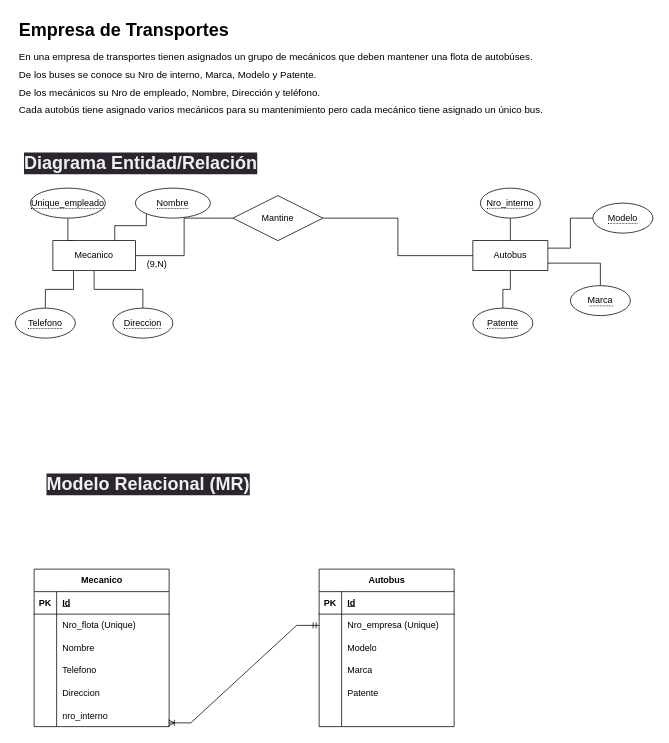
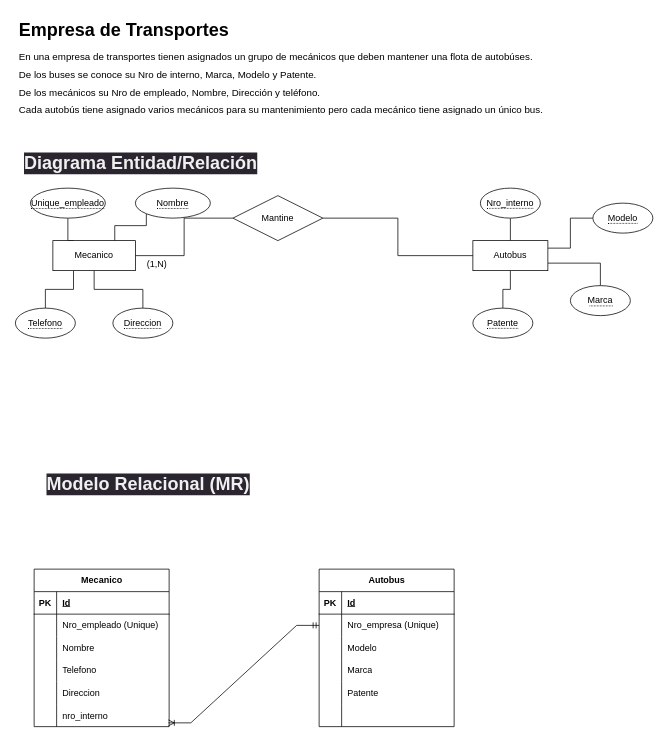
- <mxCell id="23" value="(9,N)" style="text;html=1;strokeColor=none;fillColor=none;align=center;verticalAlign=middle;whiteSpace=wrap;rounded=0;" parent="1" vertex="1"><mxGeometry x="179" y="336" width="60" height="30" as="geometry" /></mxCell>
+ <mxCell id="23" value="(1,N)" style="text;html=1;strokeColor=none;fillColor=none;align=center;verticalAlign=middle;whiteSpace=wrap;rounded=0;" parent="1" vertex="1"><mxGeometry x="179" y="336" width="60" height="30" as="geometry" /></mxCell>
- <mxCell id="33" value="Nro_flota (Unique)" style="shape=partialRectangle;connectable=0;fillColor=none;top=0;left=0;bottom=0;right=0;align=left;spacingLeft=6;overflow=hidden;whiteSpace=wrap;html=1;" parent="31" vertex="1"><mxGeometry x="30" width="150" height="30" as="geometry"><mxRectangle width="150" height="30" as="alternateBounds" /></mxGeometry></mxCell>
+ <mxCell id="33" value="Nro_empleado (Unique)" style="shape=partialRectangle;connectable=0;fillColor=none;top=0;left=0;bottom=0;right=0;align=left;spacingLeft=6;overflow=hidden;whiteSpace=wrap;html=1;" parent="31" vertex="1"><mxGeometry x="30" width="150" height="30" as="geometry"><mxRectangle width="150" height="30" as="alternateBounds" /></mxGeometry></mxCell>
